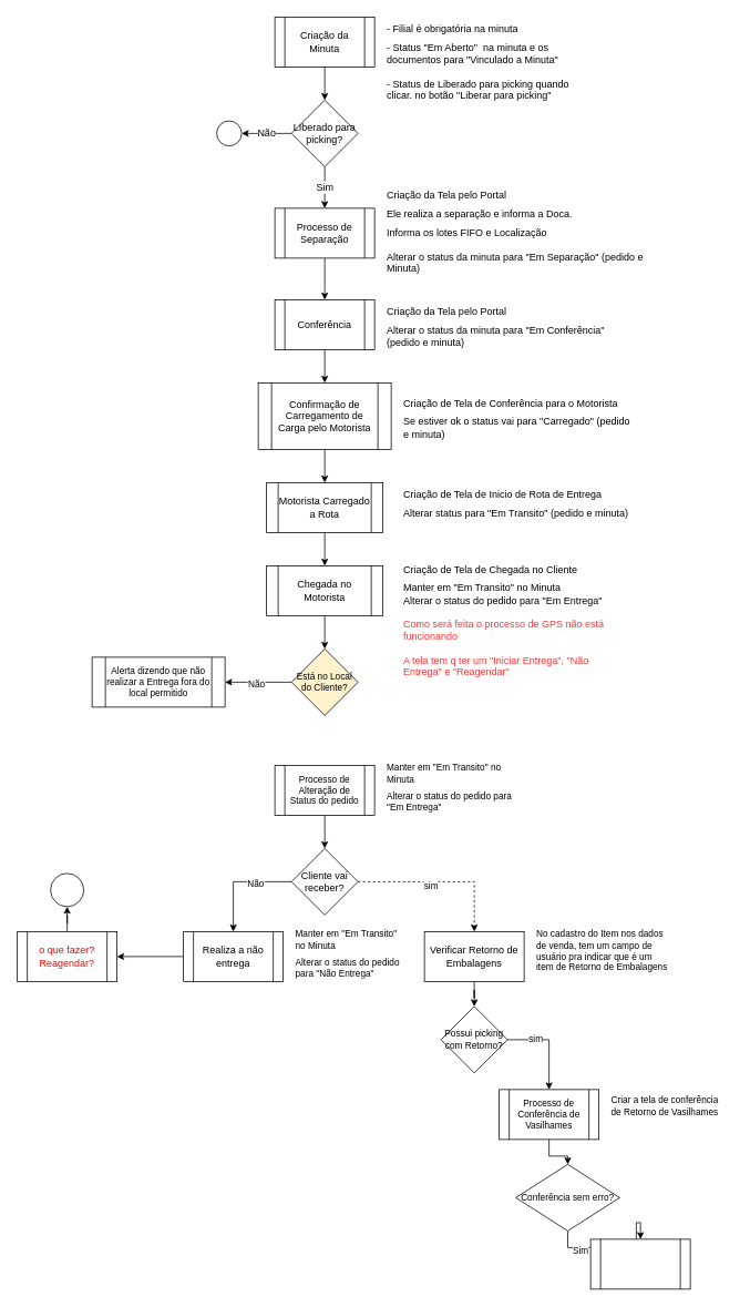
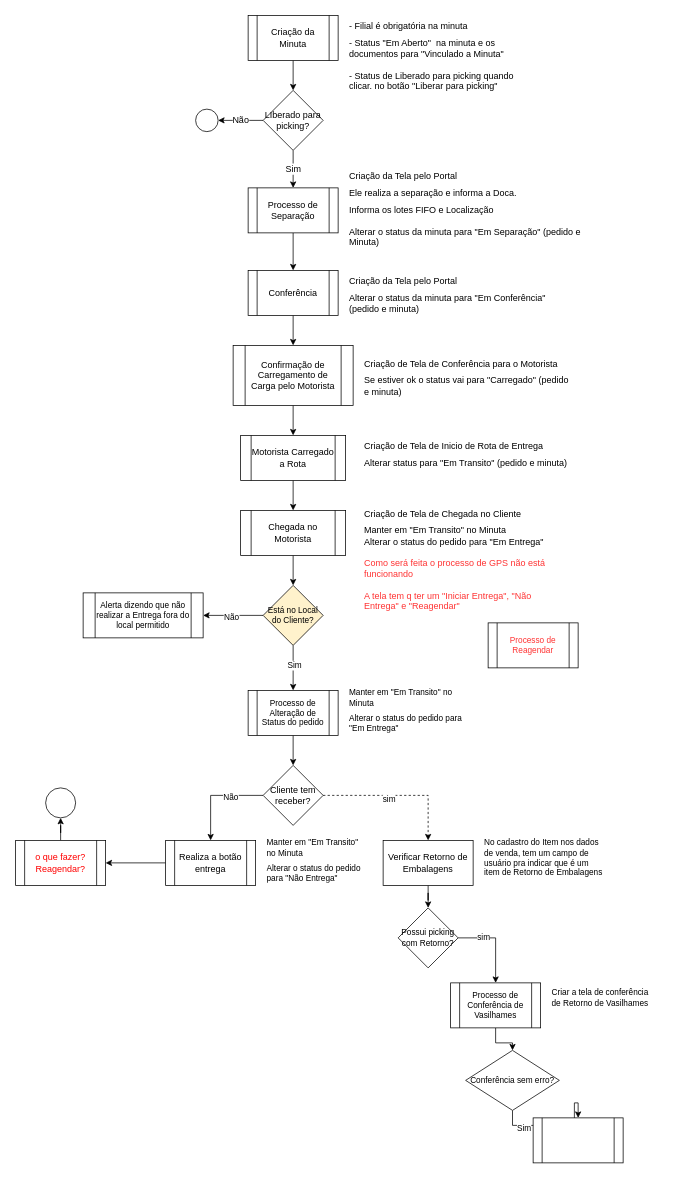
+ <mxCell id="44" value="Processo de Reagendar" style="shape=process;whiteSpace=wrap;html=1;backgroundOutline=1;fontSize=11;fontColor=#FF3333;" vertex="1" parent="1"><mxGeometry x="650" y="830" width="120" height="60" as="geometry" /></mxCell>
+ <mxCell id="37" style="edgeStyle=orthogonalEdgeStyle;rounded=0;orthogonalLoop=1;jettySize=auto;html=1;entryX=0.5;entryY=0;entryDx=0;entryDy=0;fontSize=11;fontColor=#000000;" edge="1" parent="1" source="39" target="41"><mxGeometry relative="1" as="geometry" /></mxCell>
+ <mxCell id="38" value="Sim" style="edgeLabel;html=1;align=center;verticalAlign=middle;resizable=0;points=[];fontSize=11;fontColor=#000000;" vertex="1" connectable="0" parent="37"><mxGeometry x="-0.149" y="1" relative="1" as="geometry"><mxPoint as="offset" /></mxGeometry></mxCell>
- <mxCell id="28" value="Cliente vai receber?" style="rhombus;whiteSpace=wrap;html=1;fontSize=12;" vertex="1" parent="1"><mxGeometry x="350" y="1020" width="80" height="80" as="geometry" /></mxCell>
+ <mxCell id="28" value="Cliente tem receber?" style="rhombus;whiteSpace=wrap;html=1;fontSize=12;" vertex="1" parent="1"><mxGeometry x="350" y="1020" width="80" height="80" as="geometry" /></mxCell>
- <mxCell id="30" value="Realiza a não entrega" style="shape=process;whiteSpace=wrap;html=1;backgroundOutline=1;fontSize=12;" vertex="1" parent="1"><mxGeometry x="220" y="1120" width="120" height="60" as="geometry" /></mxCell>
+ <mxCell id="30" value="Realiza a botão entrega" style="shape=process;whiteSpace=wrap;html=1;backgroundOutline=1;fontSize=12;" vertex="1" parent="1"><mxGeometry x="220" y="1120" width="120" height="60" as="geometry" /></mxCell>
